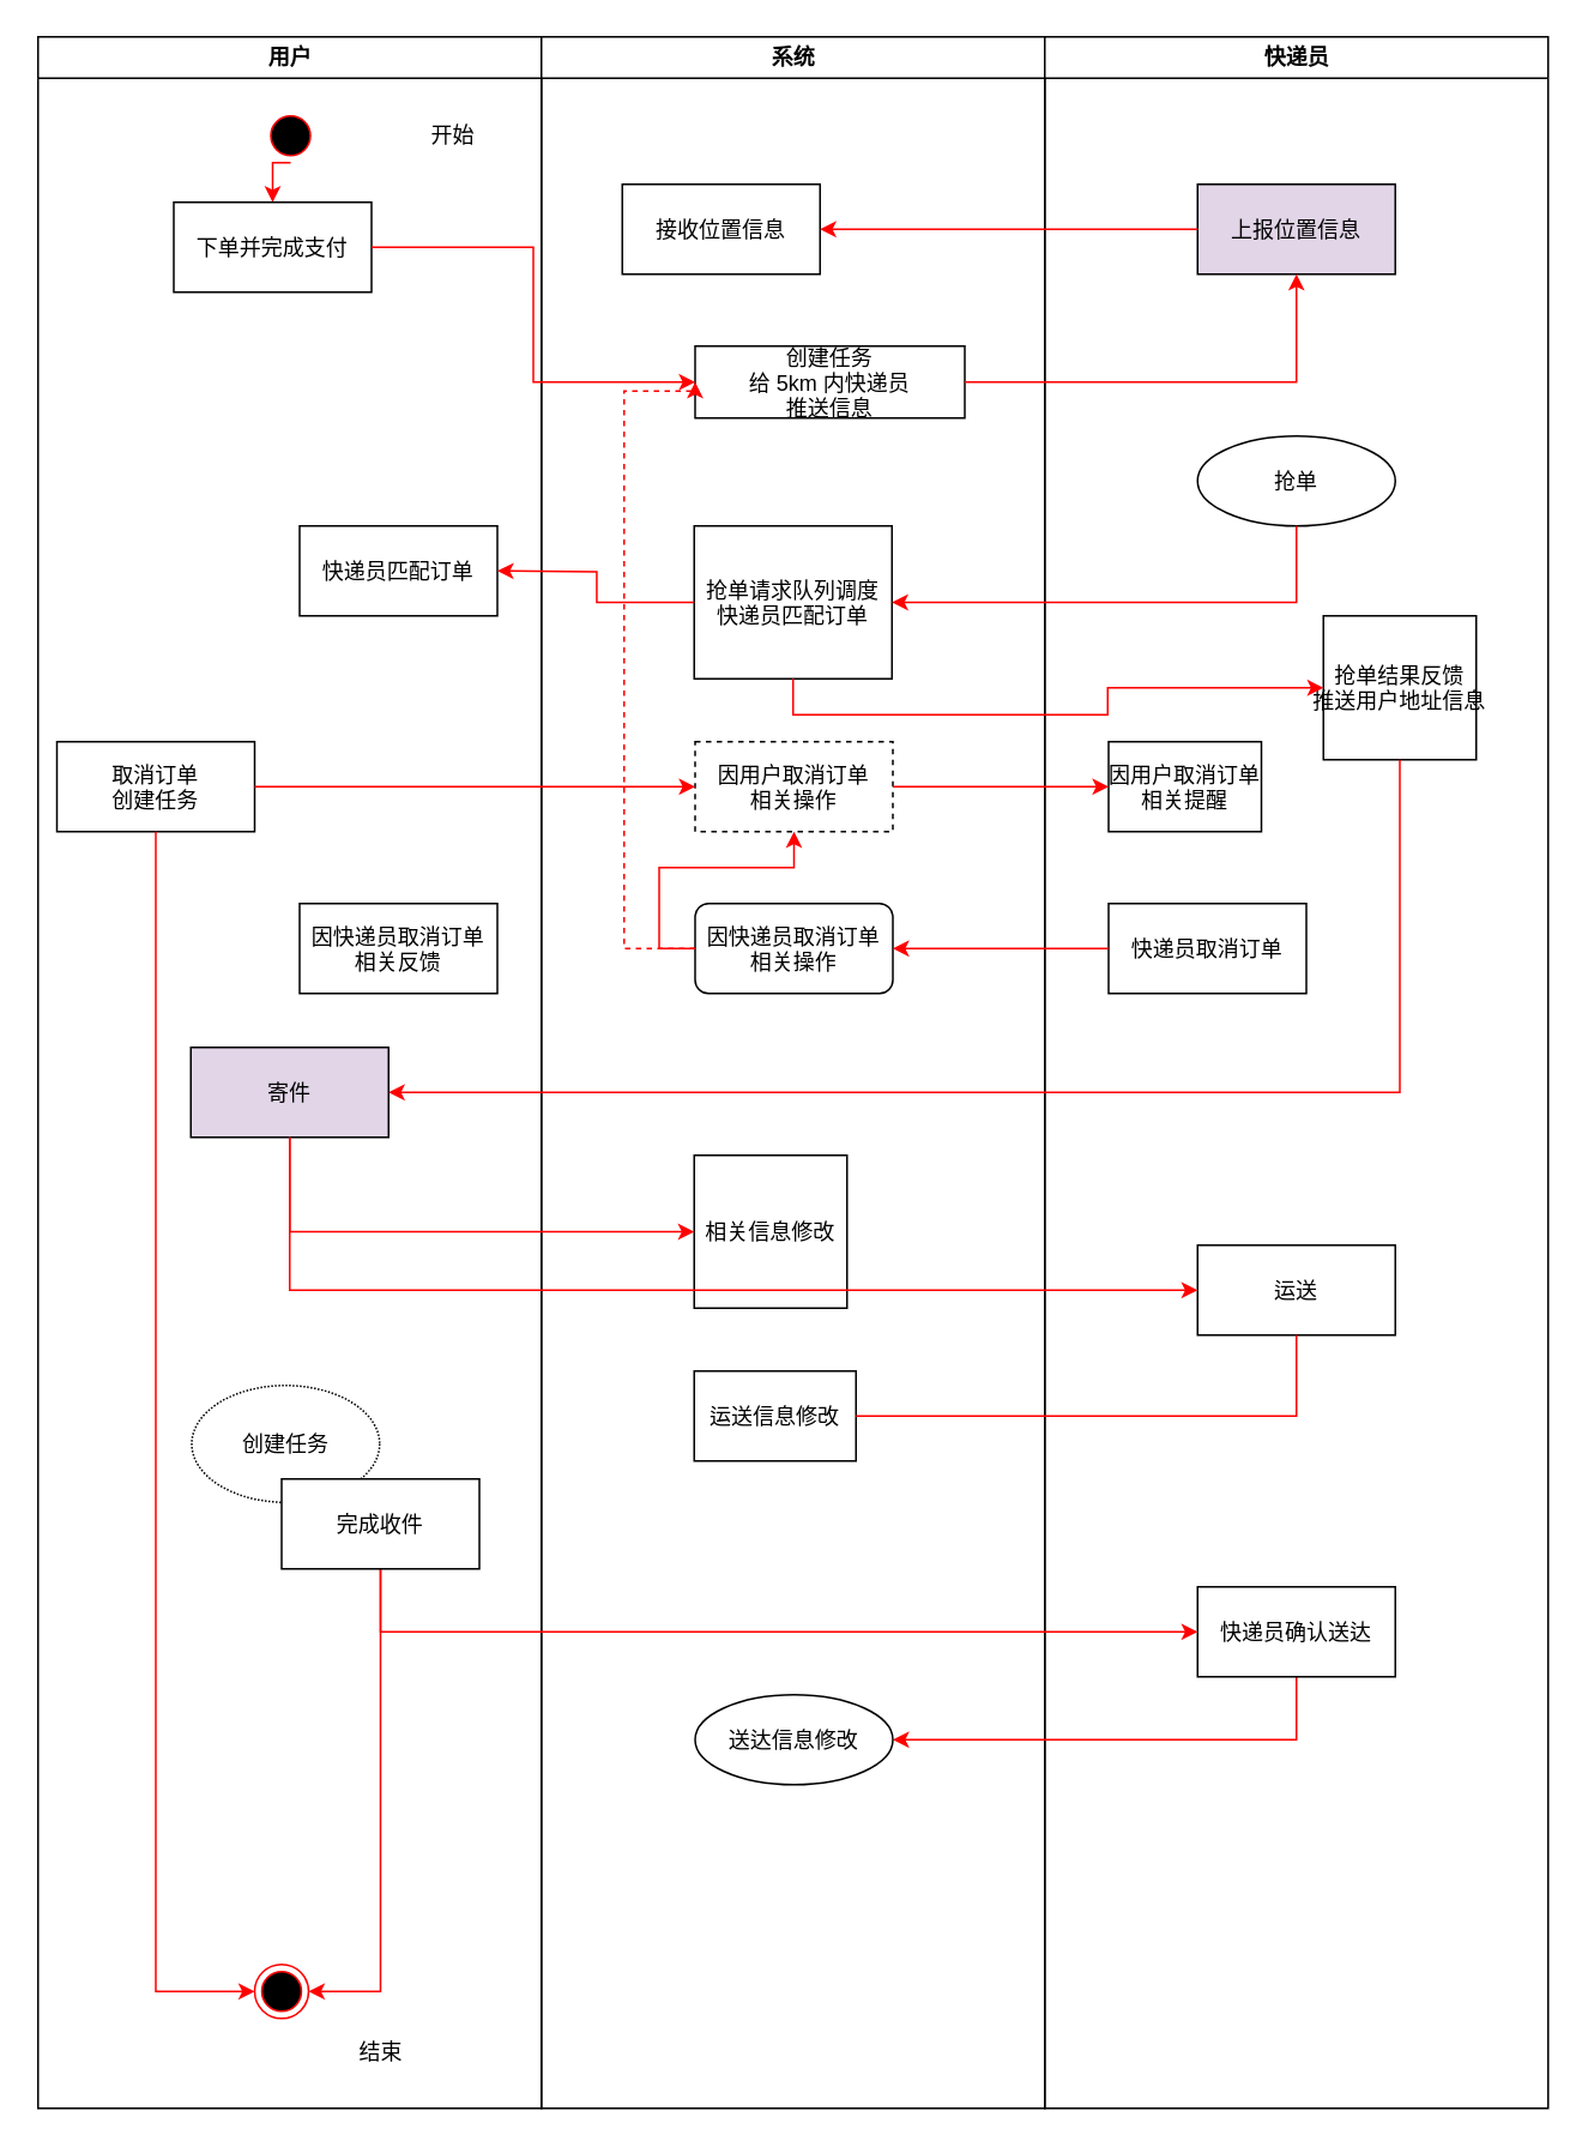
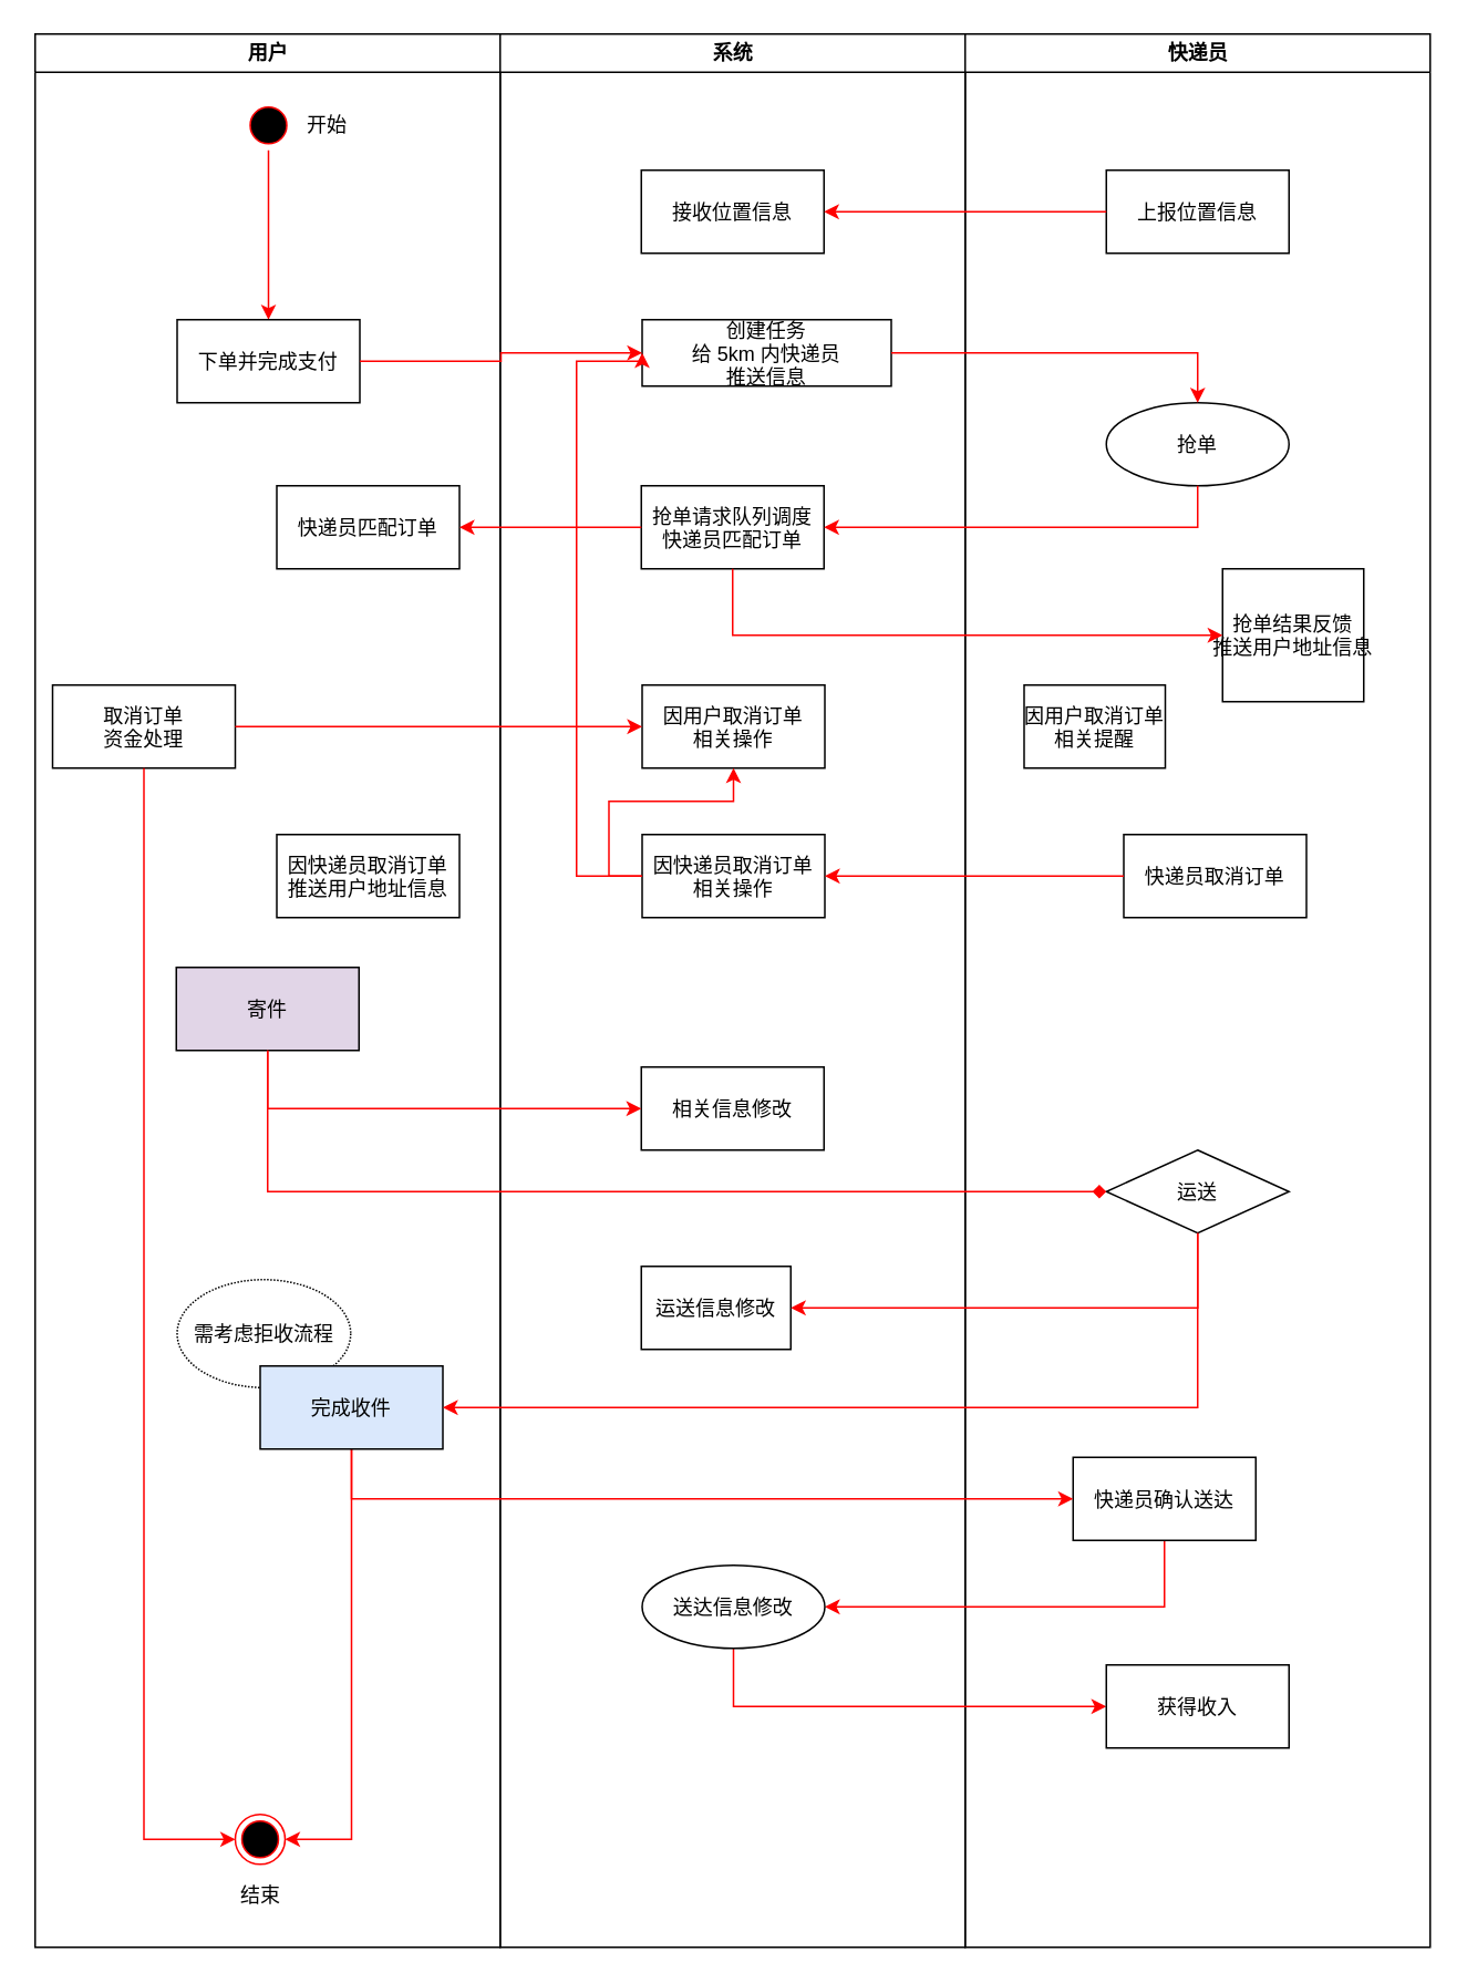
- <mxCell id="6" value="开始" style="text;html=1;align=center;verticalAlign=middle;resizable=0;points=[];autosize=1;" vertex="1" parent="2"><mxGeometry x="210.5" y="45" width="40" height="20" as="geometry" /></mxCell>
+ <mxCell id="6" value="开始" style="text;html=1;align=center;verticalAlign=middle;resizable=0;points=[];autosize=1;" vertex="1" parent="2"><mxGeometry x="155.5" y="45" width="40" height="20" as="geometry" /></mxCell>
- <mxCell id="14" value="接收位置信息" style="" vertex="1" parent="12"><mxGeometry x="45" y="82" width="110" height="50" as="geometry" /></mxCell>
+ <mxCell id="14" value="接收位置信息" style="" vertex="1" parent="12"><mxGeometry x="85" y="82" width="110" height="50" as="geometry" /></mxCell>
- <mxCell id="26" value="上报位置信息" style="fillColor=#e1d5e7;" vertex="1" parent="20"><mxGeometry x="85" y="82" width="110" height="50" as="geometry" /></mxCell>
+ <mxCell id="26" value="上报位置信息" style="" vertex="1" parent="20"><mxGeometry x="85" y="82" width="110" height="50" as="geometry" /></mxCell>
- <mxCell id="5" value="下单并完成支付" style="" parent="2" vertex="1"><mxGeometry x="75.5" y="92" width="110" height="50" as="geometry" /></mxCell>
+ <mxCell id="5" value="下单并完成支付" style="" parent="2" vertex="1"><mxGeometry x="85.5" y="172" width="110" height="50" as="geometry" /></mxCell>
- <mxCell id="29" style="edgeStyle=orthogonalEdgeStyle;rounded=0;orthogonalLoop=1;jettySize=auto;html=1;exitX=1;exitY=0.5;exitDx=0;exitDy=0;endArrow=classic;endFill=1;strokeColor=#FF0000;" edge="1" parent="1" source="13" target="26"><mxGeometry relative="1" as="geometry" /></mxCell>
+ <mxCell id="29" style="edgeStyle=orthogonalEdgeStyle;rounded=0;orthogonalLoop=1;jettySize=auto;html=1;exitX=1;exitY=0.5;exitDx=0;exitDy=0;entryX=0.5;entryY=0;entryDx=0;entryDy=0;endArrow=classic;endFill=1;strokeColor=#FF0000;" edge="1" parent="1" source="13" target="21"><mxGeometry relative="1" as="geometry" /></mxCell>
- <mxCell id="15" value="抢单请求队列调度&#10;快递员匹配订单" style="" vertex="1" parent="12"><mxGeometry x="85" y="272" width="110" height="85" as="geometry" /></mxCell>
+ <mxCell id="15" value="抢单请求队列调度&#10;快递员匹配订单" style="" vertex="1" parent="12"><mxGeometry x="85" y="272" width="110" height="50" as="geometry" /></mxCell>
- <mxCell id="17" style="edgeStyle=orthogonalEdgeStyle;rounded=0;orthogonalLoop=1;jettySize=auto;html=1;exitX=0;exitY=0.5;exitDx=0;exitDy=0;entryX=0;entryY=0.5;entryDx=0;entryDy=0;endArrow=classic;endFill=1;strokeColor=#FF0000;dashed=1;" edge="1" parent="12" source="18" target="13"><mxGeometry relative="1" as="geometry"><Array as="points"><mxPoint x="46" y="507" /><mxPoint x="46" y="197" /></Array></mxGeometry></mxCell>
+ <mxCell id="17" style="edgeStyle=orthogonalEdgeStyle;rounded=0;orthogonalLoop=1;jettySize=auto;html=1;exitX=0;exitY=0.5;exitDx=0;exitDy=0;entryX=0;entryY=0.5;entryDx=0;entryDy=0;endArrow=classic;endFill=1;strokeColor=#FF0000;" edge="1" parent="12" source="18" target="13"><mxGeometry relative="1" as="geometry"><Array as="points"><mxPoint x="46" y="507" /><mxPoint x="46" y="197" /></Array></mxGeometry></mxCell>
- <mxCell id="9" value="取消订单&#10;创建任务" style="" vertex="1" parent="2"><mxGeometry x="10.5" y="392" width="110" height="50" as="geometry" /></mxCell>
+ <mxCell id="9" value="取消订单&#10;资金处理" style="" vertex="1" parent="2"><mxGeometry x="10.5" y="392" width="110" height="50" as="geometry" /></mxCell>
- <mxCell id="16" value="因用户取消订单&#10;相关操作" style="dashed=1;" vertex="1" parent="12"><mxGeometry x="85.5" y="392" width="110" height="50" as="geometry" /></mxCell>
+ <mxCell id="16" value="因用户取消订单&#10;相关操作" style="" vertex="1" parent="12"><mxGeometry x="85.5" y="392" width="110" height="50" as="geometry" /></mxCell>
- <mxCell id="34" style="edgeStyle=orthogonalEdgeStyle;rounded=0;orthogonalLoop=1;jettySize=auto;html=1;exitX=1;exitY=0.5;exitDx=0;exitDy=0;entryX=0;entryY=0.5;entryDx=0;entryDy=0;endArrow=classic;endFill=1;strokeColor=#FF0000;" edge="1" parent="1" source="16" target="23"><mxGeometry relative="1" as="geometry" /></mxCell>
- <mxCell id="10" value="因快递员取消订单&#10;相关反馈" style="" vertex="1" parent="2"><mxGeometry x="145.5" y="482" width="110" height="50" as="geometry" /></mxCell>
+ <mxCell id="10" value="因快递员取消订单&#10;推送用户地址信息" style="" vertex="1" parent="2"><mxGeometry x="145.5" y="482" width="110" height="50" as="geometry" /></mxCell>
- <mxCell id="18" value="因快递员取消订单&#10;相关操作" style="rounded=1;" vertex="1" parent="12"><mxGeometry x="85.5" y="482" width="110" height="50" as="geometry" /></mxCell>
+ <mxCell id="18" value="因快递员取消订单&#10;相关操作" style="" vertex="1" parent="12"><mxGeometry x="85.5" y="482" width="110" height="50" as="geometry" /></mxCell>
- <mxCell id="24" value="快递员取消订单" style="" vertex="1" parent="20"><mxGeometry x="35.5" y="482" width="110" height="50" as="geometry" /></mxCell>
+ <mxCell id="24" value="快递员取消订单" style="" vertex="1" parent="20"><mxGeometry x="95.5" y="482" width="110" height="50" as="geometry" /></mxCell>
- <mxCell id="37" style="edgeStyle=orthogonalEdgeStyle;rounded=0;orthogonalLoop=1;jettySize=auto;html=1;exitX=0.5;exitY=1;exitDx=0;exitDy=0;entryX=1;entryY=0.5;entryDx=0;entryDy=0;endArrow=classic;endFill=1;strokeColor=#FF0000;" edge="1" parent="1" source="22" target="8"><mxGeometry relative="1" as="geometry" /></mxCell>
- <mxCell id="19" value="相关信息修改" style="" vertex="1" parent="12"><mxGeometry x="85" y="622" width="85" height="85" as="geometry" /></mxCell>
+ <mxCell id="19" value="相关信息修改" style="" vertex="1" parent="12"><mxGeometry x="85" y="622" width="110" height="50" as="geometry" /></mxCell>
- <mxCell id="41" style="edgeStyle=orthogonalEdgeStyle;rounded=0;orthogonalLoop=1;jettySize=auto;html=1;exitX=0.5;exitY=1;exitDx=0;exitDy=0;entryX=0;entryY=0.5;entryDx=0;entryDy=0;endArrow=classic;endFill=1;strokeColor=#FF0000;" edge="1" parent="1" source="8" target="25"><mxGeometry relative="1" as="geometry" /></mxCell>
+ <mxCell id="41" style="edgeStyle=orthogonalEdgeStyle;rounded=0;orthogonalLoop=1;jettySize=auto;html=1;exitX=0.5;exitY=1;exitDx=0;exitDy=0;entryX=0;entryY=0.5;entryDx=0;entryDy=0;endArrow=diamond;endFill=1;strokeColor=#FF0000;" edge="1" parent="1" source="8" target="25"><mxGeometry relative="1" as="geometry" /></mxCell>
- <mxCell id="25" value="运送" style="" vertex="1" parent="20"><mxGeometry x="85" y="672" width="110" height="50" as="geometry" /></mxCell>
+ <mxCell id="25" value="运送" style="rhombus;" vertex="1" parent="20"><mxGeometry x="85" y="672" width="110" height="50" as="geometry" /></mxCell>
- <mxCell id="49" style="edgeStyle=orthogonalEdgeStyle;rounded=0;orthogonalLoop=1;jettySize=auto;html=1;exitX=0.5;exitY=1;exitDx=0;exitDy=0;entryX=1;entryY=0.5;entryDx=0;entryDy=0;endArrow=none;endFill=1;strokeColor=#FF0000;" edge="1" parent="1" source="25" target="48"><mxGeometry relative="1" as="geometry" /></mxCell>
+ <mxCell id="49" style="edgeStyle=orthogonalEdgeStyle;rounded=0;orthogonalLoop=1;jettySize=auto;html=1;exitX=0.5;exitY=1;exitDx=0;exitDy=0;entryX=1;entryY=0.5;entryDx=0;entryDy=0;endArrow=classic;endFill=1;strokeColor=#FF0000;" edge="1" parent="1" source="25" target="48"><mxGeometry relative="1" as="geometry" /></mxCell>
- <mxCell id="11" value="创建任务" style="ellipse;whiteSpace=wrap;html=1;dashed=1;dashPattern=1 1;" vertex="1" parent="2"><mxGeometry x="85.5" y="750" width="104.5" height="65" as="geometry" /></mxCell>
+ <mxCell id="11" value="需考虑拒收流程" style="ellipse;whiteSpace=wrap;html=1;dashed=1;dashPattern=1 1;" vertex="1" parent="2"><mxGeometry x="85.5" y="750" width="104.5" height="65" as="geometry" /></mxCell>
- <mxCell id="47" value="完成收件" style="" vertex="1" parent="1"><mxGeometry x="156" y="822" width="110" height="50" as="geometry" /></mxCell>
+ <mxCell id="47" value="完成收件" style="fillColor=#dae8fc;" vertex="1" parent="1"><mxGeometry x="156" y="822" width="110" height="50" as="geometry" /></mxCell>
+ <mxCell id="50" style="edgeStyle=orthogonalEdgeStyle;rounded=0;orthogonalLoop=1;jettySize=auto;html=1;exitX=0.5;exitY=1;exitDx=0;exitDy=0;entryX=1;entryY=0.5;entryDx=0;entryDy=0;endArrow=classic;endFill=1;strokeColor=#FF0000;" edge="1" parent="1" source="25" target="47"><mxGeometry relative="1" as="geometry" /></mxCell>
- <mxCell id="39" value="快递员确认送达" style="" vertex="1" parent="1"><mxGeometry x="665.5" y="882" width="110" height="50" as="geometry" /></mxCell>
+ <mxCell id="39" value="快递员确认送达" style="" vertex="1" parent="1"><mxGeometry x="645.5" y="877" width="110" height="50" as="geometry" /></mxCell>
+ <mxCell id="51" style="edgeStyle=orthogonalEdgeStyle;rounded=0;orthogonalLoop=1;jettySize=auto;html=1;exitX=0.5;exitY=1;exitDx=0;exitDy=0;entryX=0;entryY=0.5;entryDx=0;entryDy=0;endArrow=classic;endFill=1;strokeColor=#FF0000;" edge="1" parent="1" source="52" target="53"><mxGeometry relative="1" as="geometry" /></mxCell>
+ <mxCell id="53" value="获得收入" style="" vertex="1" parent="1"><mxGeometry x="665.5" y="1002" width="110" height="50" as="geometry" /></mxCell>
- <mxCell id="44" value="结束" style="text;html=1;align=center;verticalAlign=middle;resizable=0;points=[];autosize=1;" vertex="1" parent="1"><mxGeometry x="191" y="1131" width="40" height="20" as="geometry" /></mxCell>
+ <mxCell id="44" value="结束" style="text;html=1;align=center;verticalAlign=middle;resizable=0;points=[];autosize=1;" vertex="1" parent="1"><mxGeometry x="136" y="1131" width="40" height="20" as="geometry" /></mxCell>
